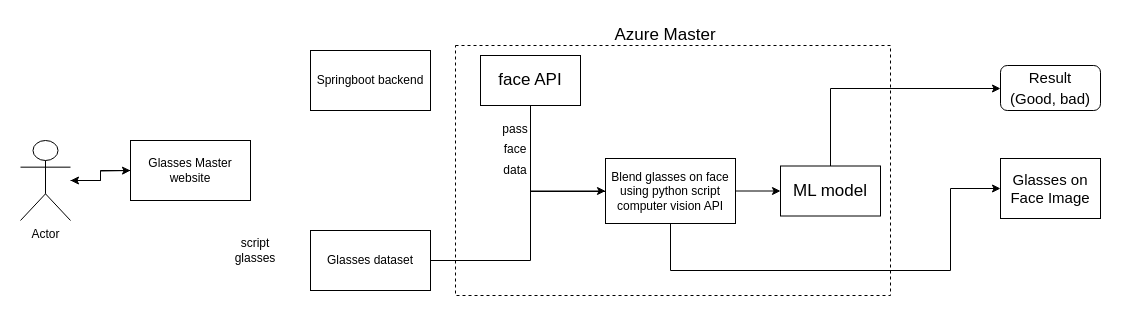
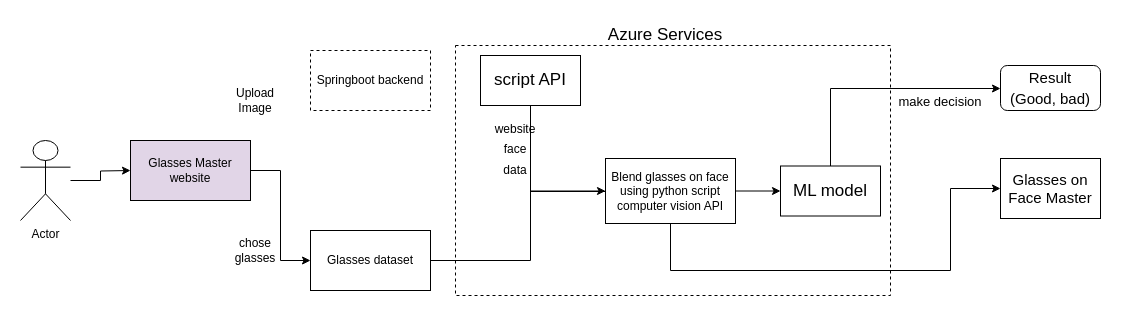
- <mxCell id="12" value="&lt;font style=&quot;font-size: 17px;&quot;&gt;Azure Master&lt;/font&gt;" style="text;html=1;strokeColor=none;fillColor=none;align=center;verticalAlign=middle;whiteSpace=wrap;rounded=0;dashed=1;" vertex="1" parent="1"><mxGeometry x="595" y="20" width="140" height="30" as="geometry" /></mxCell>
+ <mxCell id="12" value="&lt;font style=&quot;font-size: 17px;&quot;&gt;Azure Services&lt;/font&gt;" style="text;html=1;strokeColor=none;fillColor=none;align=center;verticalAlign=middle;whiteSpace=wrap;rounded=0;dashed=1;" vertex="1" parent="1"><mxGeometry x="595" y="20" width="140" height="30" as="geometry" /></mxCell>
- <mxCell id="6" value="Springboot backend" style="rounded=0;whiteSpace=wrap;html=1;" vertex="1" parent="1"><mxGeometry x="310" y="50" width="120" height="60" as="geometry" /></mxCell>
+ <mxCell id="6" value="Springboot backend" style="rounded=0;whiteSpace=wrap;html=1;dashed=1;" vertex="1" parent="1"><mxGeometry x="310" y="50" width="120" height="60" as="geometry" /></mxCell>
- <mxCell id="14" value="face API" style="rounded=0;whiteSpace=wrap;html=1;fontSize=17;fillColor=none;" vertex="1" parent="1"><mxGeometry x="480" y="55" width="100" height="50" as="geometry" /></mxCell>
+ <mxCell id="14" value="script API" style="rounded=0;whiteSpace=wrap;html=1;fontSize=17;fillColor=none;" vertex="1" parent="1"><mxGeometry x="480" y="55" width="100" height="50" as="geometry" /></mxCell>
+ <mxCell id="7" value="Upload Image" style="text;html=1;strokeColor=none;fillColor=none;align=center;verticalAlign=middle;whiteSpace=wrap;rounded=0;" vertex="1" parent="1"><mxGeometry x="220" y="80" width="70" height="40" as="geometry" /></mxCell>
+ <mxCell id="22" value="&lt;font style=&quot;font-size: 13px;&quot;&gt;make decision&lt;/font&gt;" style="text;html=1;strokeColor=none;fillColor=none;align=center;verticalAlign=middle;whiteSpace=wrap;rounded=0;fontSize=15;" vertex="1" parent="1"><mxGeometry x="890" y="85" width="100" height="30" as="geometry" /></mxCell>
- <mxCell id="20" value="&lt;font style=&quot;font-size: 12px;&quot;&gt;pass &lt;br&gt;face &lt;br&gt;data&lt;/font&gt;" style="text;html=1;strokeColor=none;fillColor=none;align=center;verticalAlign=middle;whiteSpace=wrap;rounded=0;fontSize=17;" vertex="1" parent="1"><mxGeometry x="490" y="107.5" width="50" height="80" as="geometry" /></mxCell>
+ <mxCell id="20" value="&lt;font style=&quot;font-size: 12px;&quot;&gt;website &lt;br&gt;face &lt;br&gt;data&lt;/font&gt;" style="text;html=1;strokeColor=none;fillColor=none;align=center;verticalAlign=middle;whiteSpace=wrap;rounded=0;fontSize=17;" vertex="1" parent="1"><mxGeometry x="490" y="107.5" width="50" height="80" as="geometry" /></mxCell>
- <mxCell id="4" style="edgeStyle=orthogonalEdgeStyle;rounded=0;orthogonalLoop=1;jettySize=auto;html=1;" edge="1" parent="1" source="5" target="3"><mxGeometry relative="1" as="geometry" /></mxCell>
+ <mxCell id="4" style="edgeStyle=orthogonalEdgeStyle;rounded=0;orthogonalLoop=1;jettySize=auto;html=1;entryX=0;entryY=0.5;entryDx=0;entryDy=0;" edge="1" parent="1" source="5" target="9"><mxGeometry relative="1" as="geometry" /></mxCell>
- <mxCell id="5" value="Glasses Master website" style="rounded=0;whiteSpace=wrap;html=1;" vertex="1" parent="1"><mxGeometry x="130" y="140" width="120" height="60" as="geometry" /></mxCell>
+ <mxCell id="5" value="Glasses Master website" style="rounded=0;whiteSpace=wrap;html=1;fillColor=#e1d5e7;" vertex="1" parent="1"><mxGeometry x="130" y="140" width="120" height="60" as="geometry" /></mxCell>
- <mxCell id="23" value="&lt;font style=&quot;font-size: 15px;&quot;&gt;Glasses on Face Image&lt;/font&gt;" style="whiteSpace=wrap;html=1;rounded=0;" vertex="1" parent="1"><mxGeometry x="1000" y="158" width="100" height="60" as="geometry" /></mxCell>
+ <mxCell id="23" value="&lt;font style=&quot;font-size: 15px;&quot;&gt;Glasses on Face Master&lt;/font&gt;" style="whiteSpace=wrap;html=1;rounded=0;" vertex="1" parent="1"><mxGeometry x="1000" y="158" width="100" height="60" as="geometry" /></mxCell>
- <mxCell id="10" value="script glasses" style="text;html=1;strokeColor=none;fillColor=none;align=center;verticalAlign=middle;whiteSpace=wrap;rounded=0;" vertex="1" parent="1"><mxGeometry x="220" y="230" width="70" height="40" as="geometry" /></mxCell>
+ <mxCell id="10" value="chose glasses" style="text;html=1;strokeColor=none;fillColor=none;align=center;verticalAlign=middle;whiteSpace=wrap;rounded=0;" vertex="1" parent="1"><mxGeometry x="220" y="230" width="70" height="40" as="geometry" /></mxCell>
